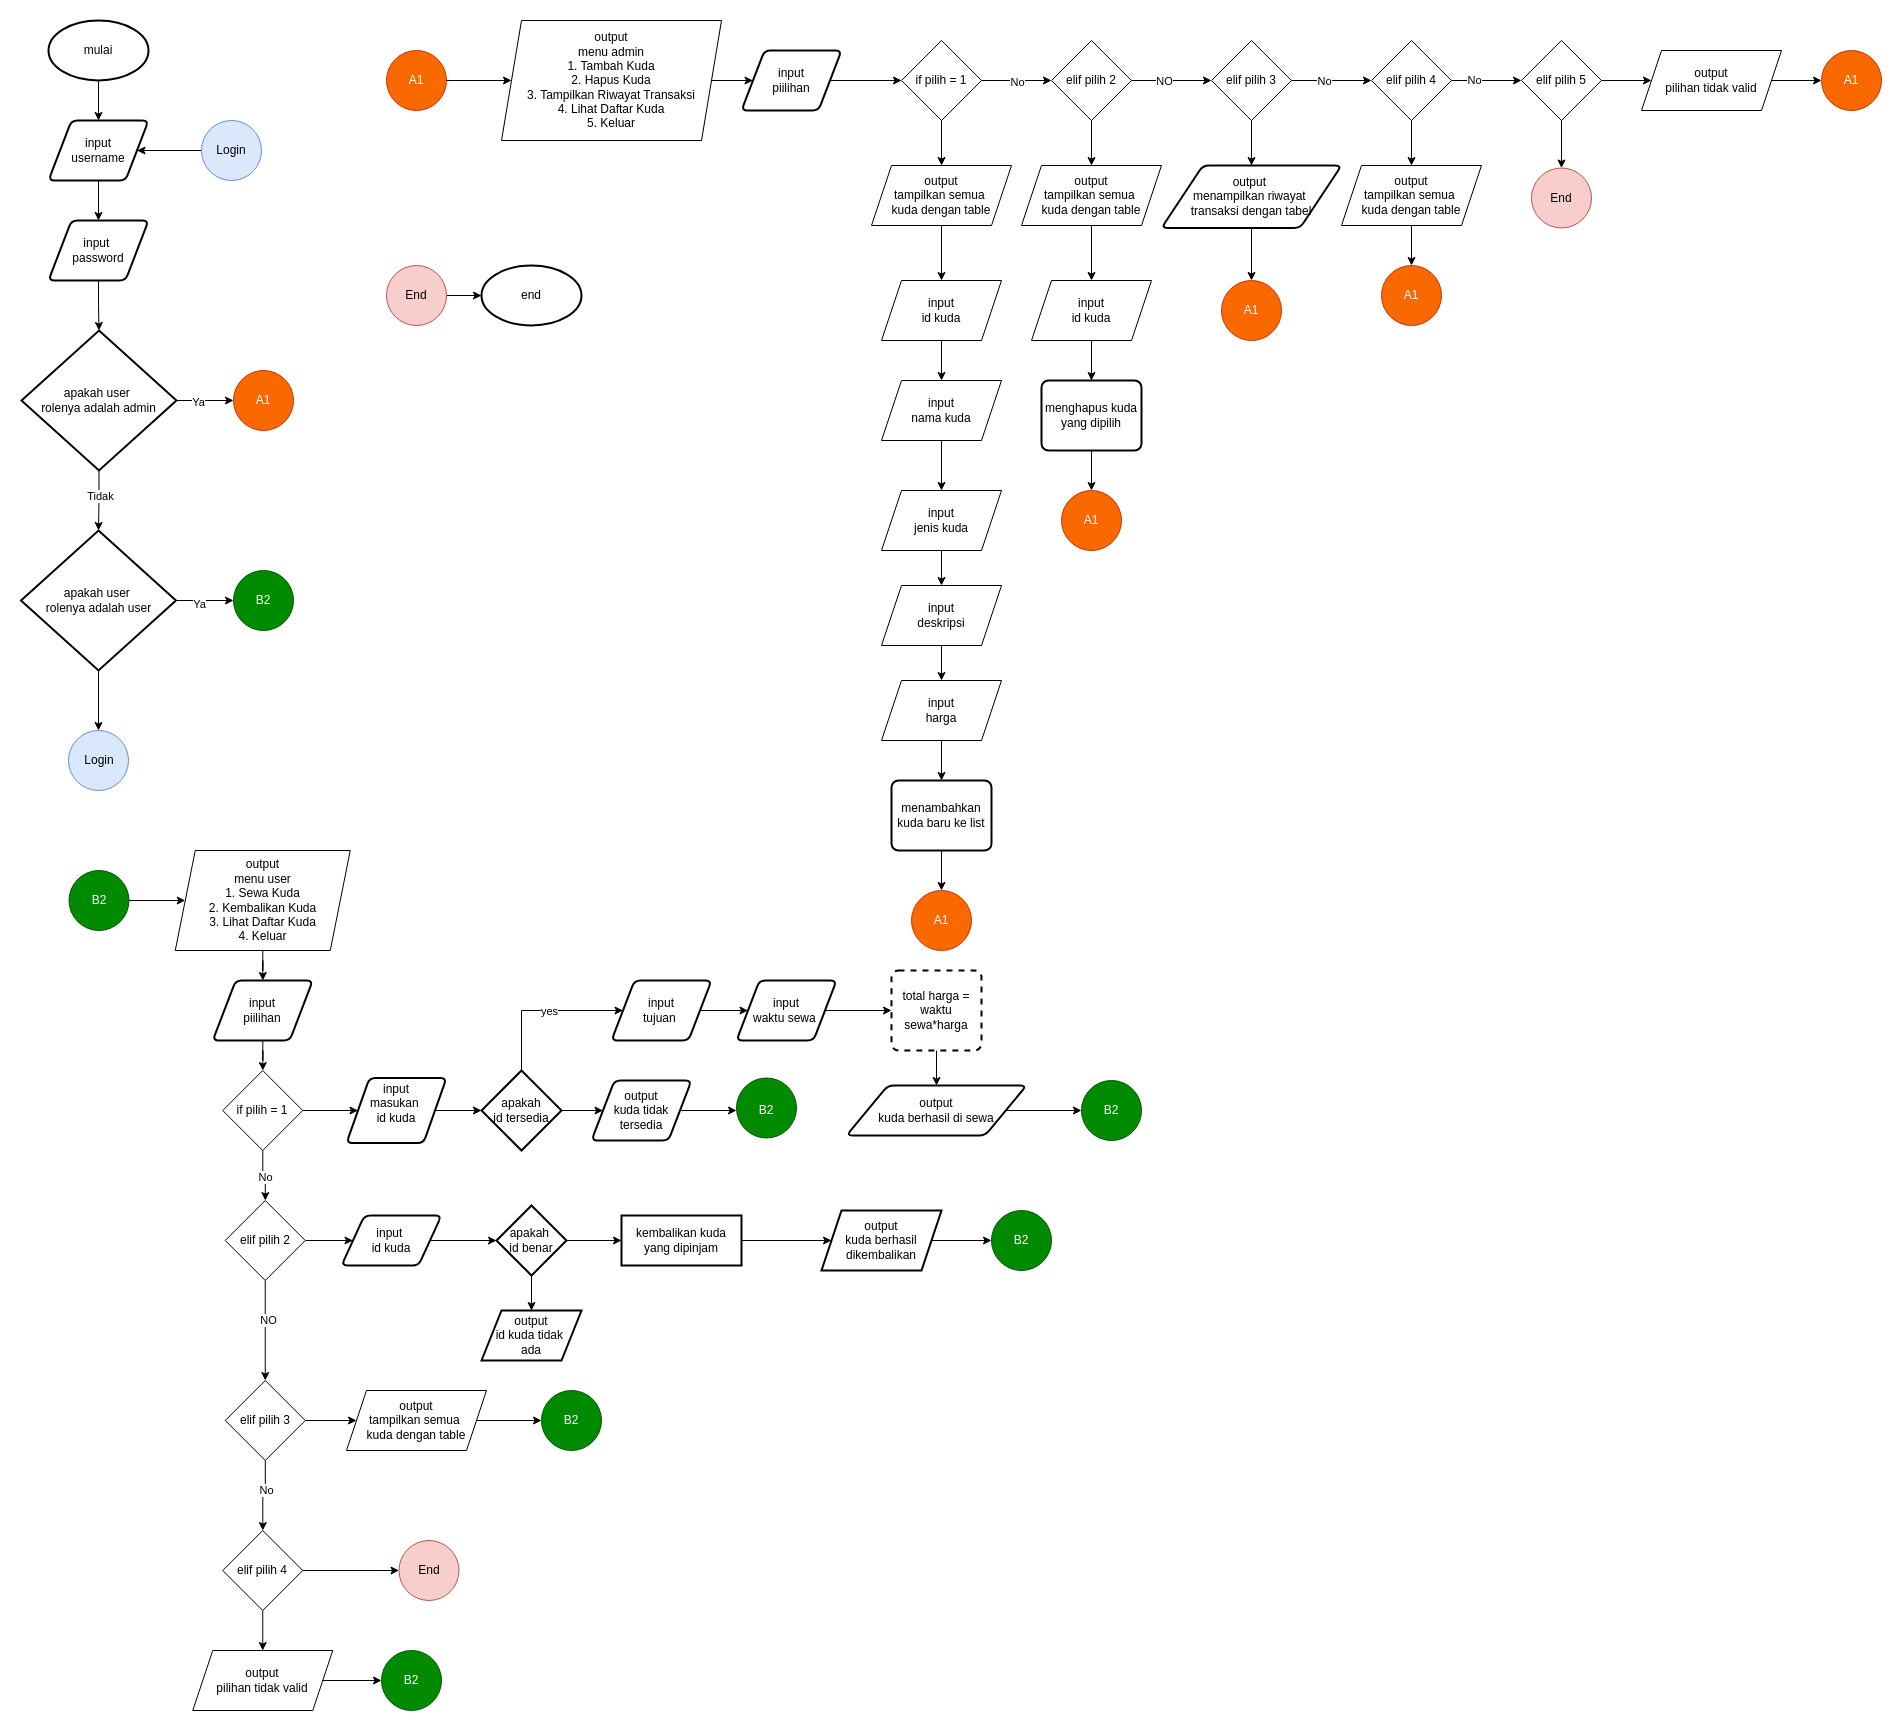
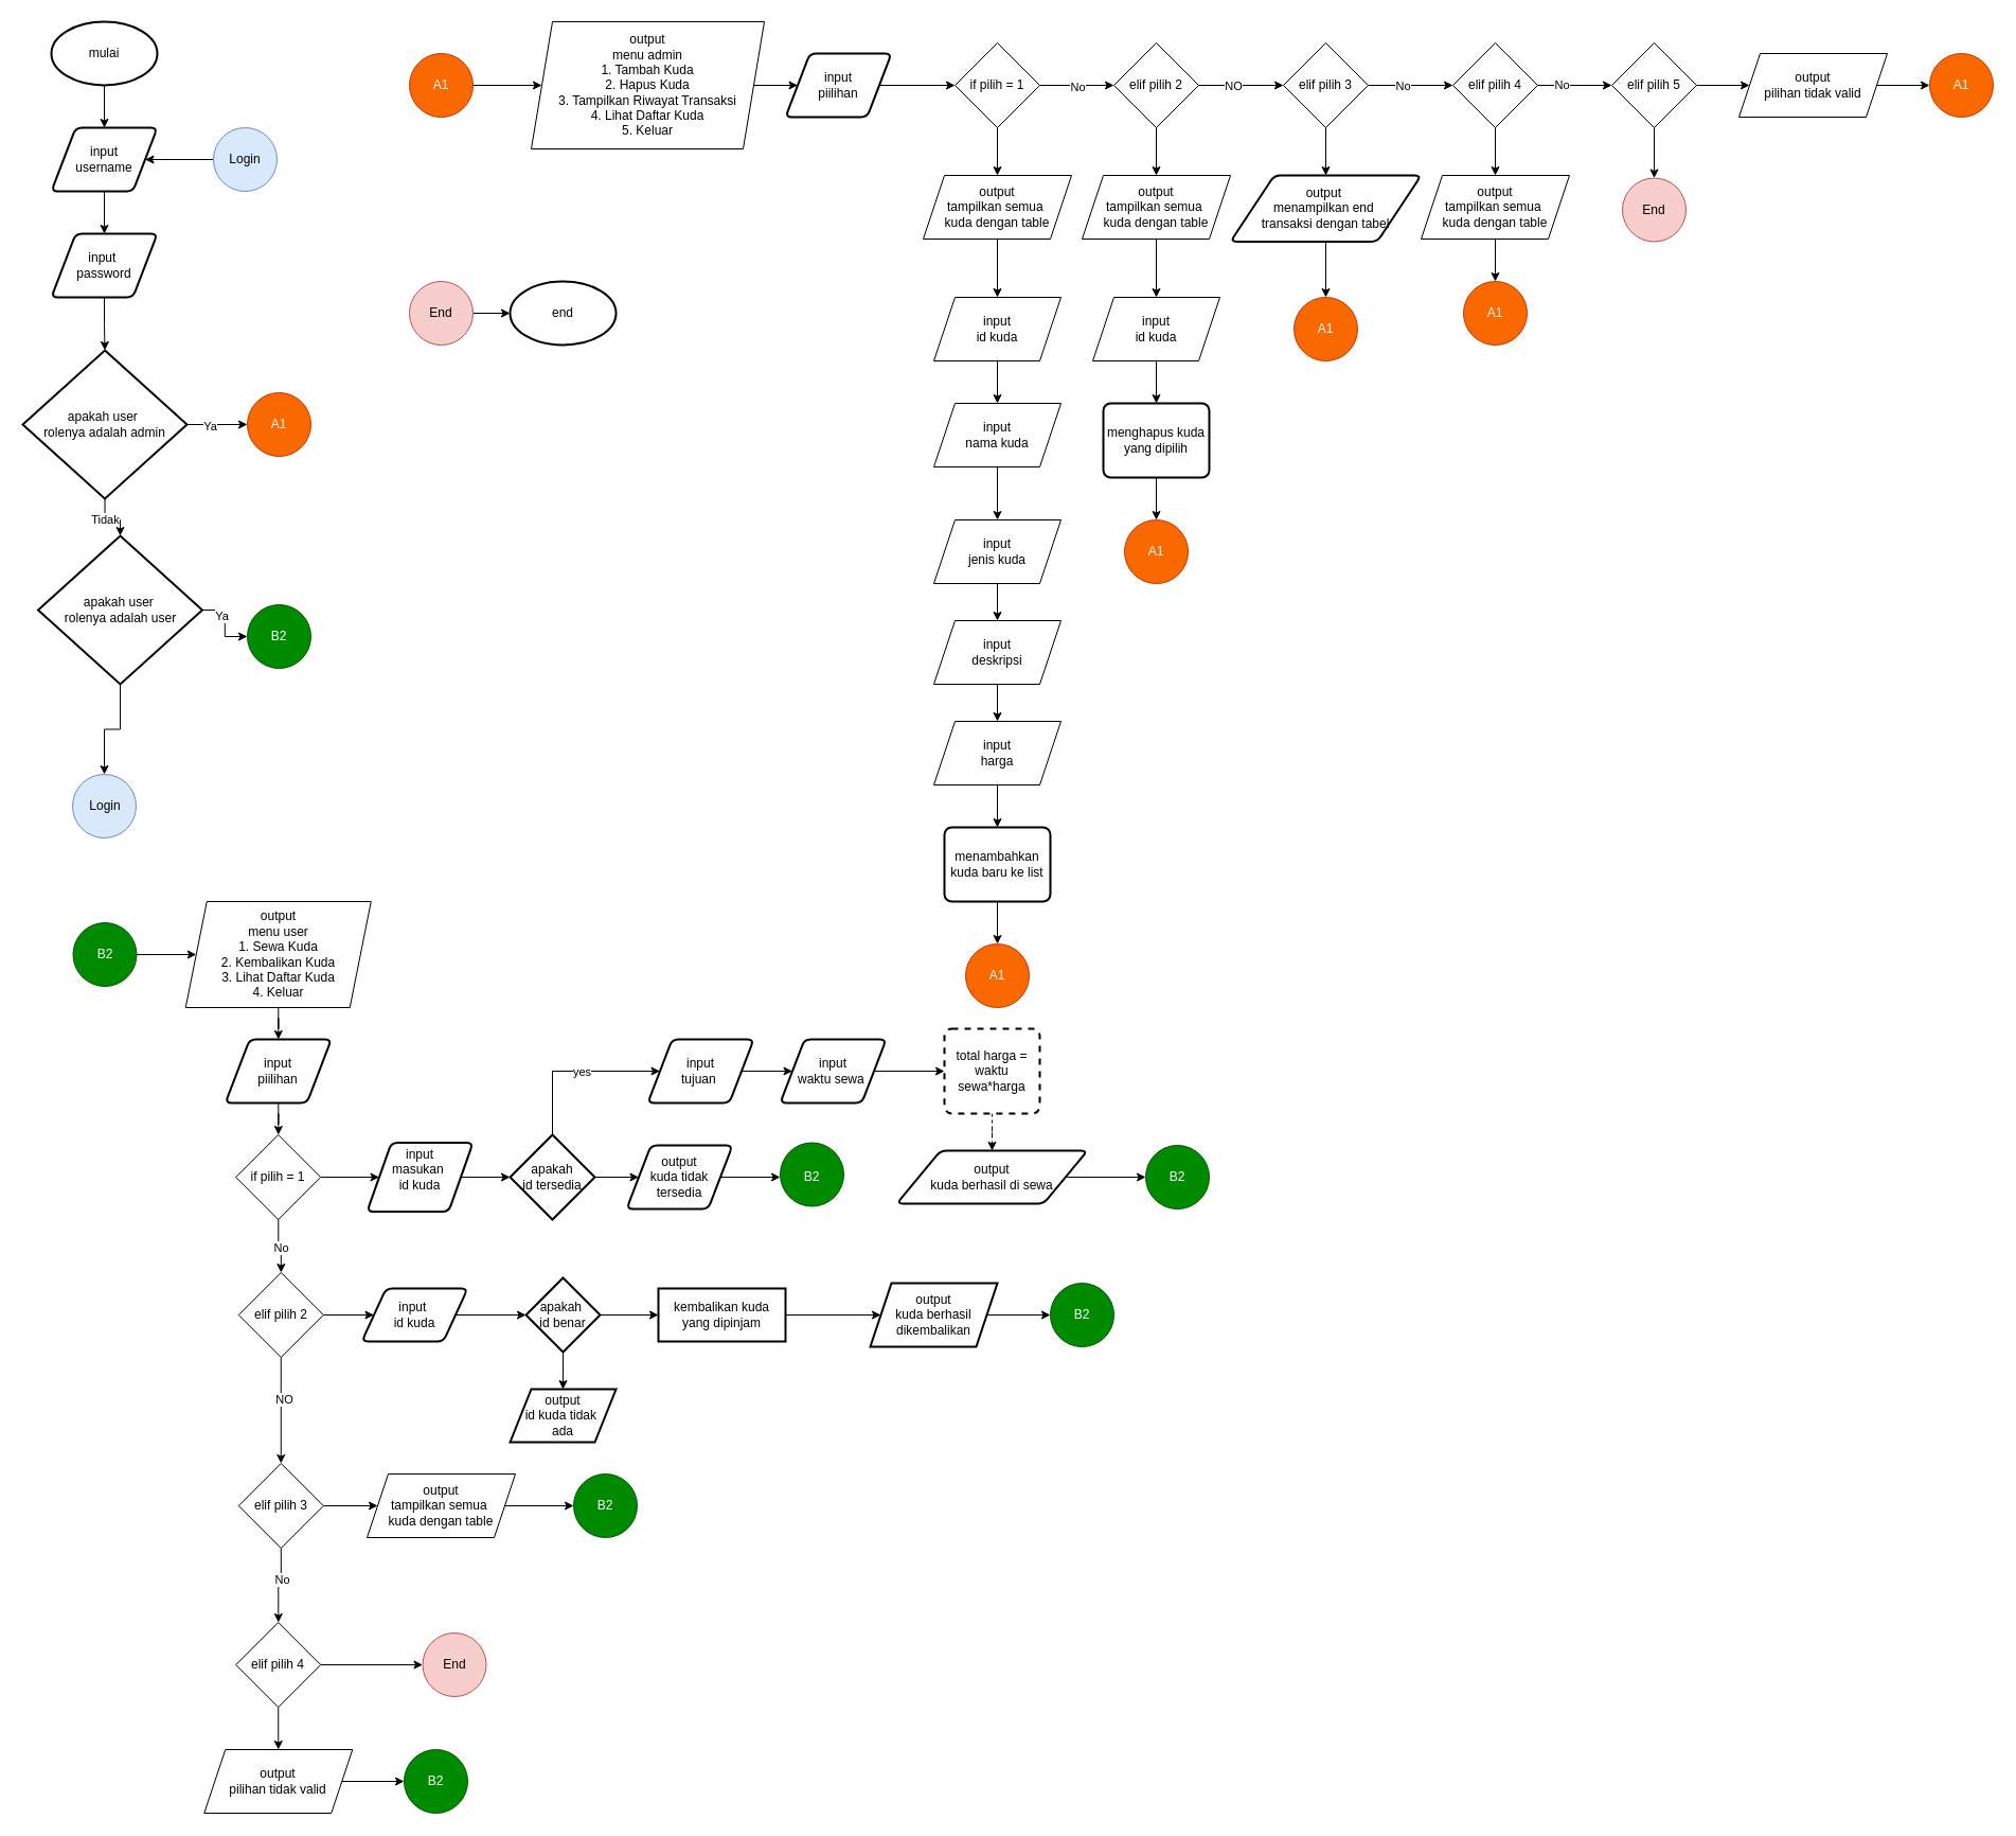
- <mxCell id="82" value="output&amp;nbsp;&lt;div&gt;menampilkan riwayat&amp;nbsp;&lt;/div&gt;&lt;div&gt;transaksi dengan tabel&lt;/div&gt;" style="shape=parallelogram;html=1;strokeWidth=2;perimeter=parallelogramPerimeter;whiteSpace=wrap;rounded=1;arcSize=12;size=0.23;" vertex="1" parent="1"><mxGeometry x="1161" y="165" width="180" height="62.5" as="geometry" /></mxCell>
+ <mxCell id="82" value="output&amp;nbsp;&lt;div&gt;menampilkan end&amp;nbsp;&lt;/div&gt;&lt;div&gt;transaksi dengan tabel&lt;/div&gt;" style="shape=parallelogram;html=1;strokeWidth=2;perimeter=parallelogramPerimeter;whiteSpace=wrap;rounded=1;arcSize=12;size=0.23;" vertex="1" parent="1"><mxGeometry x="1161" y="165" width="180" height="62.5" as="geometry" /></mxCell>
- <mxCell id="18" value="apakah user&amp;nbsp;&lt;div&gt;rolenya adalah user&lt;/div&gt;" style="strokeWidth=2;html=1;shape=mxgraph.flowchart.decision;whiteSpace=wrap;" vertex="1" parent="1"><mxGeometry x="20.5" y="530" width="155" height="140" as="geometry" /></mxCell>
+ <mxCell id="18" value="apakah user&amp;nbsp;&lt;div&gt;rolenya adalah user&lt;/div&gt;" style="strokeWidth=2;html=1;shape=mxgraph.flowchart.decision;whiteSpace=wrap;" vertex="1" parent="1"><mxGeometry x="35.5" y="505" width="155" height="140" as="geometry" /></mxCell>
- <mxCell id="122" value="" style="edgeStyle=orthogonalEdgeStyle;rounded=0;orthogonalLoop=1;jettySize=auto;html=1;" edge="1" parent="1" source="123" target="121"><mxGeometry relative="1" as="geometry" /></mxCell>
+ <mxCell id="122" value="" style="edgeStyle=orthogonalEdgeStyle;rounded=0;orthogonalLoop=1;jettySize=auto;html=1;dashed=1;" edge="1" parent="1" source="123" target="121"><mxGeometry relative="1" as="geometry" /></mxCell>
